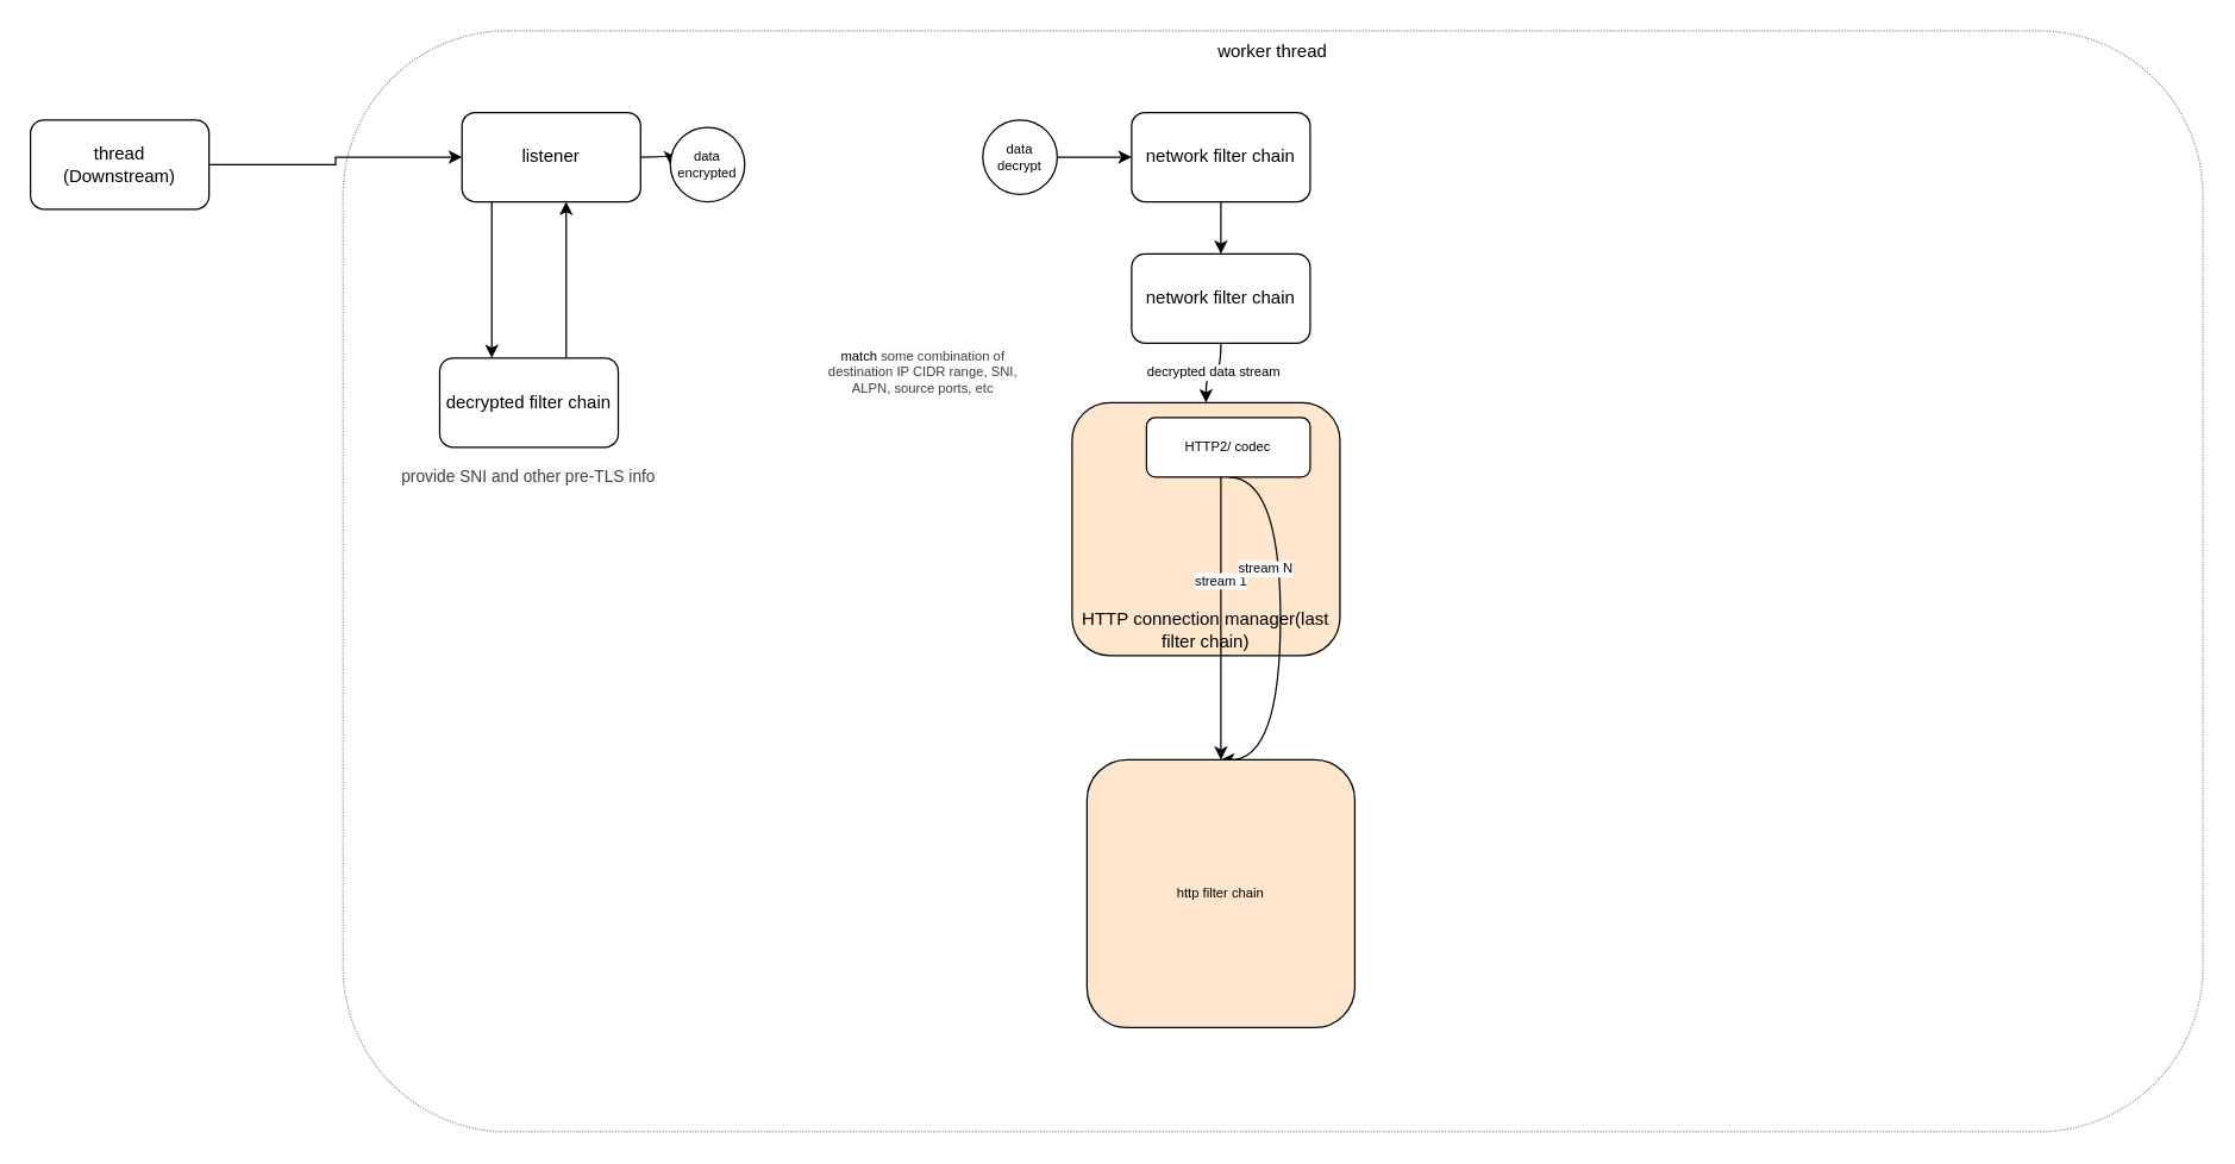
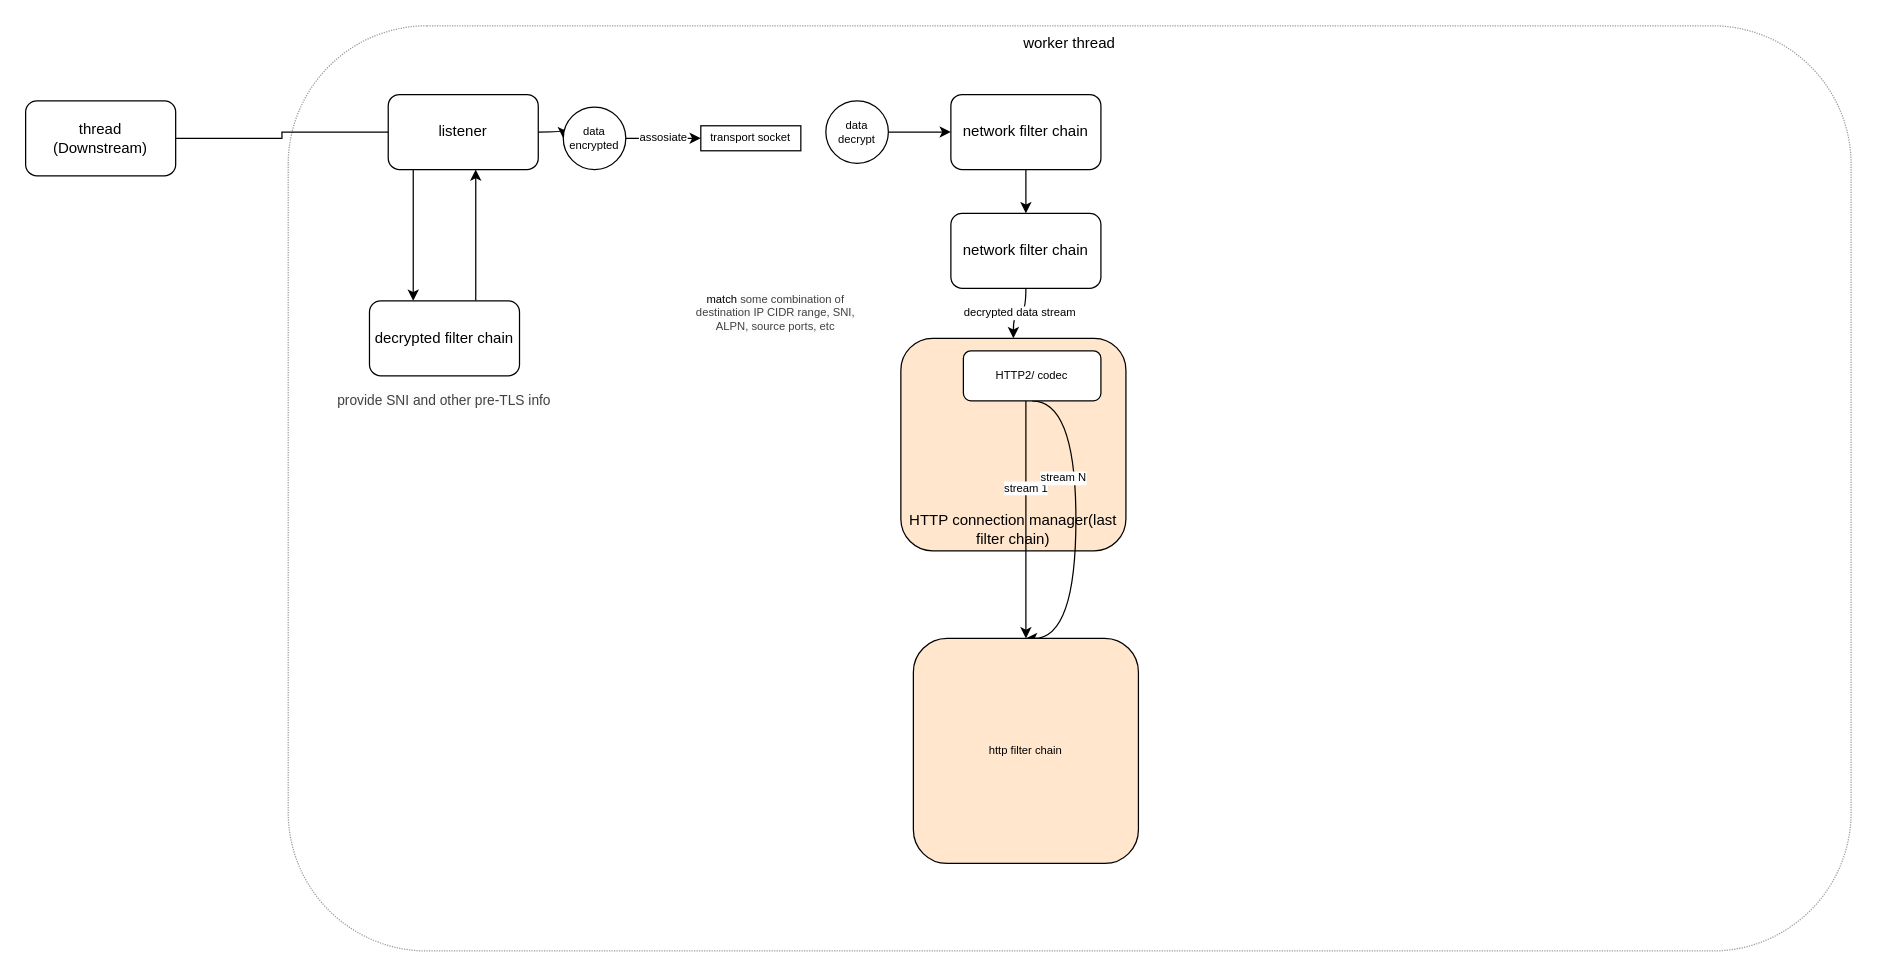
- <mxCell id="3" style="edgeStyle=orthogonalEdgeStyle;rounded=0;orthogonalLoop=1;jettySize=auto;html=1;" edge="1" parent="1" source="4" target="7"><mxGeometry relative="1" as="geometry" /></mxCell>
+ <mxCell id="3" style="edgeStyle=orthogonalEdgeStyle;rounded=0;orthogonalLoop=1;jettySize=auto;html=1;endArrow=none;" edge="1" parent="1" source="4" target="7"><mxGeometry relative="1" as="geometry" /></mxCell>
+ <mxCell id="10" value="assosiate" style="edgeStyle=orthogonalEdgeStyle;curved=1;rounded=0;orthogonalLoop=1;jettySize=auto;html=1;entryX=0;entryY=0.5;entryDx=0;entryDy=0;fontSize=9;startArrow=none;" edge="1" parent="1" source="20" target="19"><mxGeometry relative="1" as="geometry" /></mxCell>
+ <mxCell id="19" value="transport socket" style="rounded=0;whiteSpace=wrap;html=1;fontSize=9;verticalAlign=middle;" vertex="1" parent="1"><mxGeometry x="560" y="100" width="80" height="20" as="geometry" /></mxCell>
